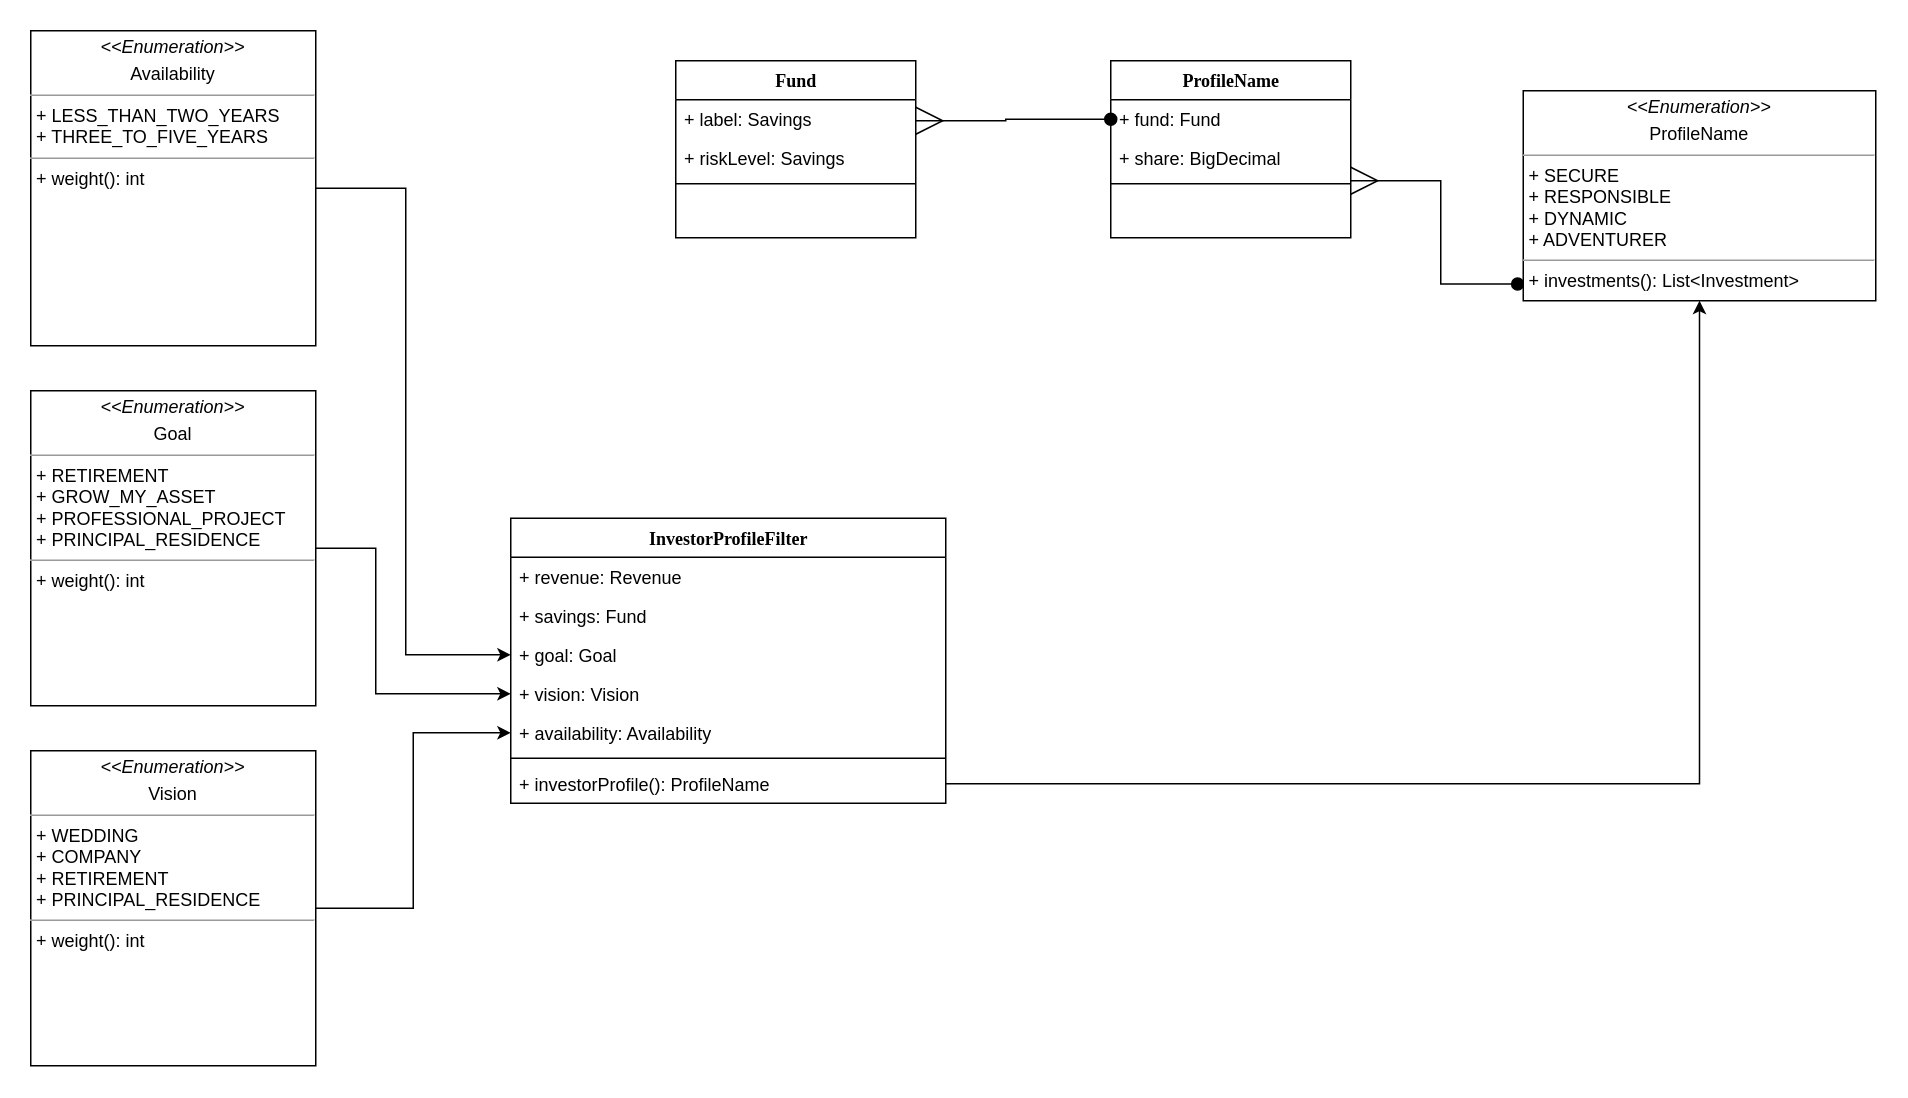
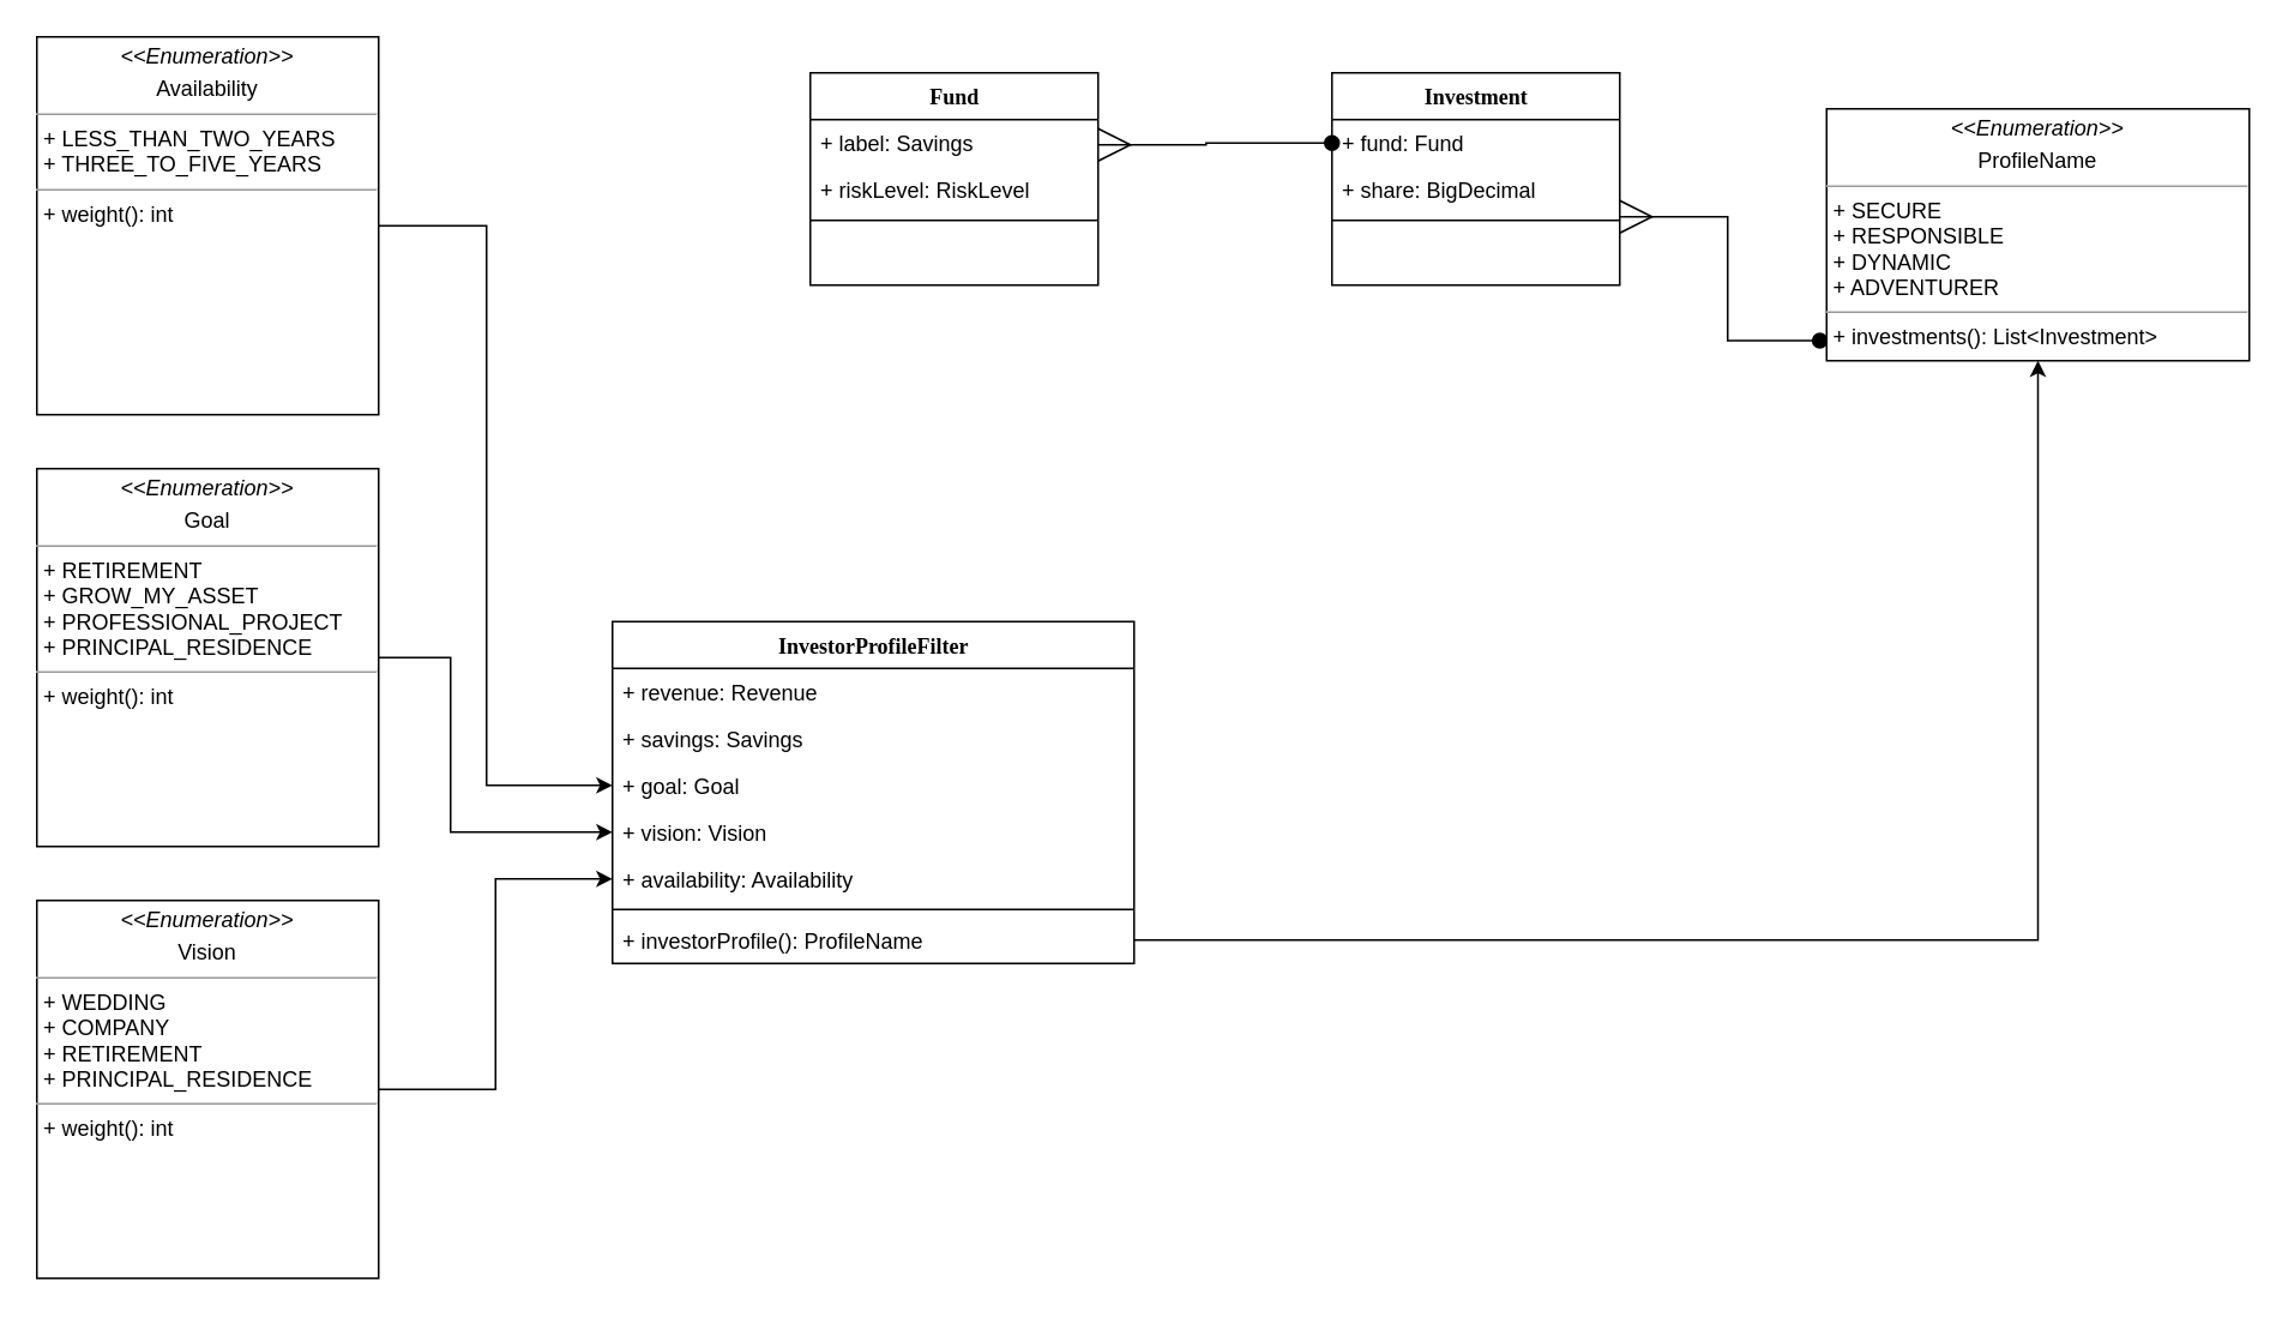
- <mxCell id="2" value="ProfileName" style="swimlane;html=1;fontStyle=1;align=center;verticalAlign=top;childLayout=stackLayout;horizontal=1;startSize=26;horizontalStack=0;resizeParent=1;resizeLast=0;collapsible=1;marginBottom=0;swimlaneFillColor=#ffffff;rounded=0;shadow=0;comic=0;labelBackgroundColor=none;strokeWidth=1;fillColor=none;fontFamily=Verdana;fontSize=12" parent="1" vertex="1"><mxGeometry x="740" y="40" width="160" height="118" as="geometry" /></mxCell>
+ <mxCell id="2" value="Investment" style="swimlane;html=1;fontStyle=1;align=center;verticalAlign=top;childLayout=stackLayout;horizontal=1;startSize=26;horizontalStack=0;resizeParent=1;resizeLast=0;collapsible=1;marginBottom=0;swimlaneFillColor=#ffffff;rounded=0;shadow=0;comic=0;labelBackgroundColor=none;strokeWidth=1;fillColor=none;fontFamily=Verdana;fontSize=12" parent="1" vertex="1"><mxGeometry x="740" y="40" width="160" height="118" as="geometry" /></mxCell>
- <mxCell id="25" value="+ riskLevel: Savings" style="text;html=1;strokeColor=none;fillColor=none;align=left;verticalAlign=top;spacingLeft=4;spacingRight=4;whiteSpace=wrap;overflow=hidden;rotatable=0;points=[[0,0.5],[1,0.5]];portConstraint=eastwest;" vertex="1" parent="23"><mxGeometry y="52" width="160" height="26" as="geometry" /></mxCell>
+ <mxCell id="25" value="+ riskLevel: RiskLevel" style="text;html=1;strokeColor=none;fillColor=none;align=left;verticalAlign=top;spacingLeft=4;spacingRight=4;whiteSpace=wrap;overflow=hidden;rotatable=0;points=[[0,0.5],[1,0.5]];portConstraint=eastwest;" vertex="1" parent="23"><mxGeometry y="52" width="160" height="26" as="geometry" /></mxCell>
- <mxCell id="9" value="+ savings: Fund" style="text;html=1;strokeColor=none;fillColor=none;align=left;verticalAlign=top;spacingLeft=4;spacingRight=4;whiteSpace=wrap;overflow=hidden;rotatable=0;points=[[0,0.5],[1,0.5]];portConstraint=eastwest;" parent="7" vertex="1"><mxGeometry y="52" width="290" height="26" as="geometry" /></mxCell>
+ <mxCell id="9" value="+ savings: Savings" style="text;html=1;strokeColor=none;fillColor=none;align=left;verticalAlign=top;spacingLeft=4;spacingRight=4;whiteSpace=wrap;overflow=hidden;rotatable=0;points=[[0,0.5],[1,0.5]];portConstraint=eastwest;" parent="7" vertex="1"><mxGeometry y="52" width="290" height="26" as="geometry" /></mxCell>
